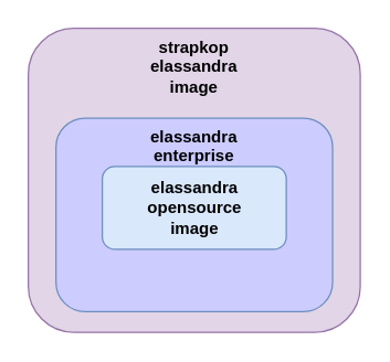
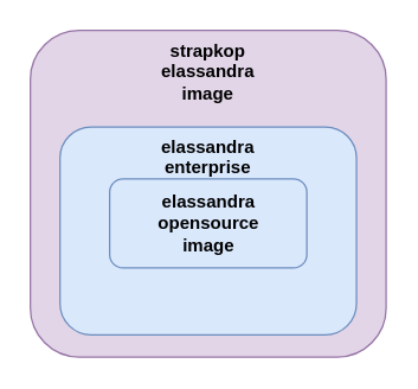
- <mxCell id="3" value="elassandra&lt;br&gt;enterprise&lt;br&gt;image" style="rounded=1;whiteSpace=wrap;html=1;verticalAlign=top;fillColor=#CCCCFF;strokeColor=#6c8ebf;fontStyle=1" vertex="1" parent="1"><mxGeometry x="40" y="85" width="200" height="140" as="geometry" /></mxCell>
+ <mxCell id="3" value="elassandra&lt;br&gt;enterprise&lt;br&gt;image" style="rounded=1;whiteSpace=wrap;html=1;verticalAlign=top;fillColor=#dae8fc;strokeColor=#6c8ebf;fontStyle=1;" vertex="1" parent="1"><mxGeometry x="40" y="85" width="200" height="140" as="geometry" /></mxCell>
